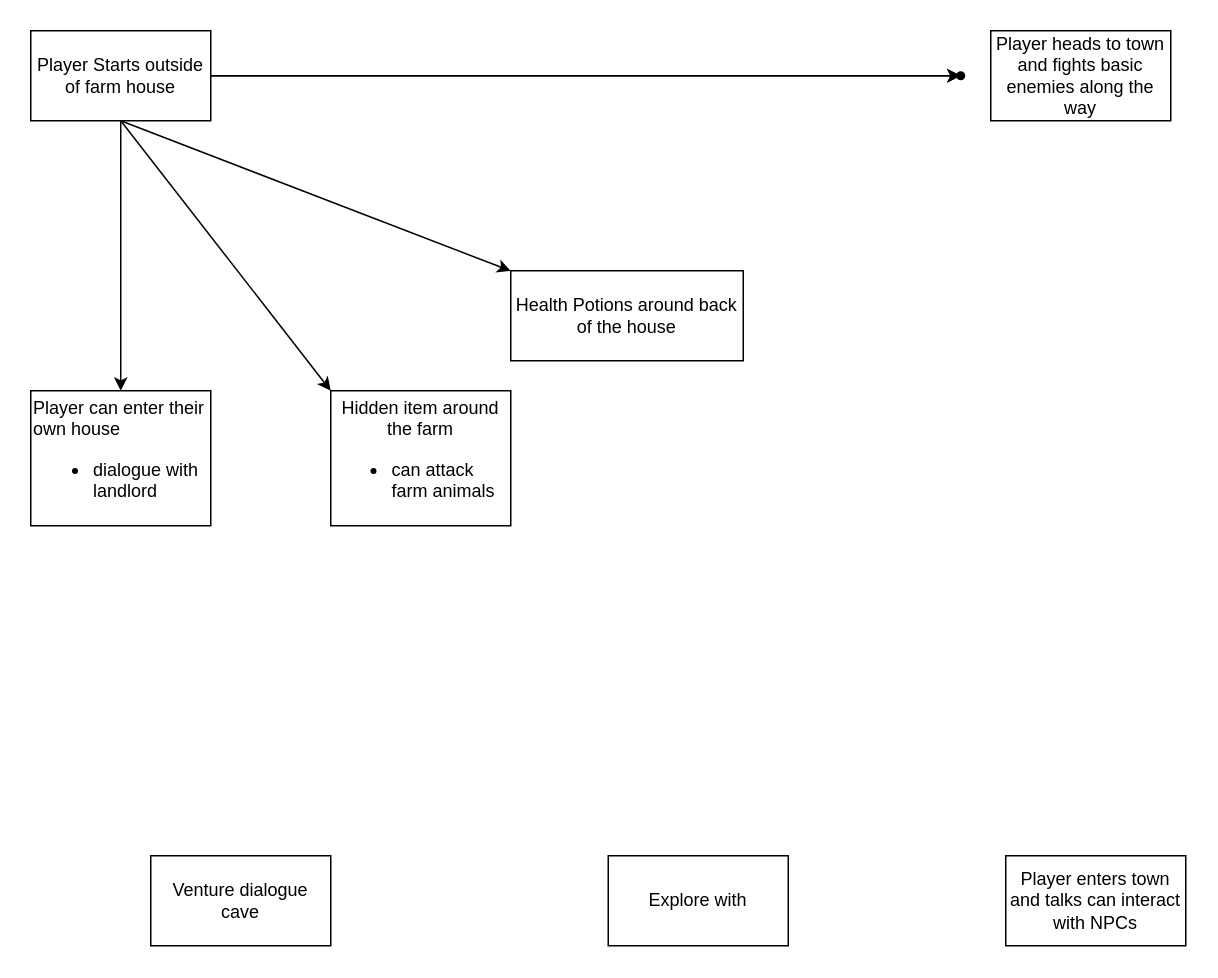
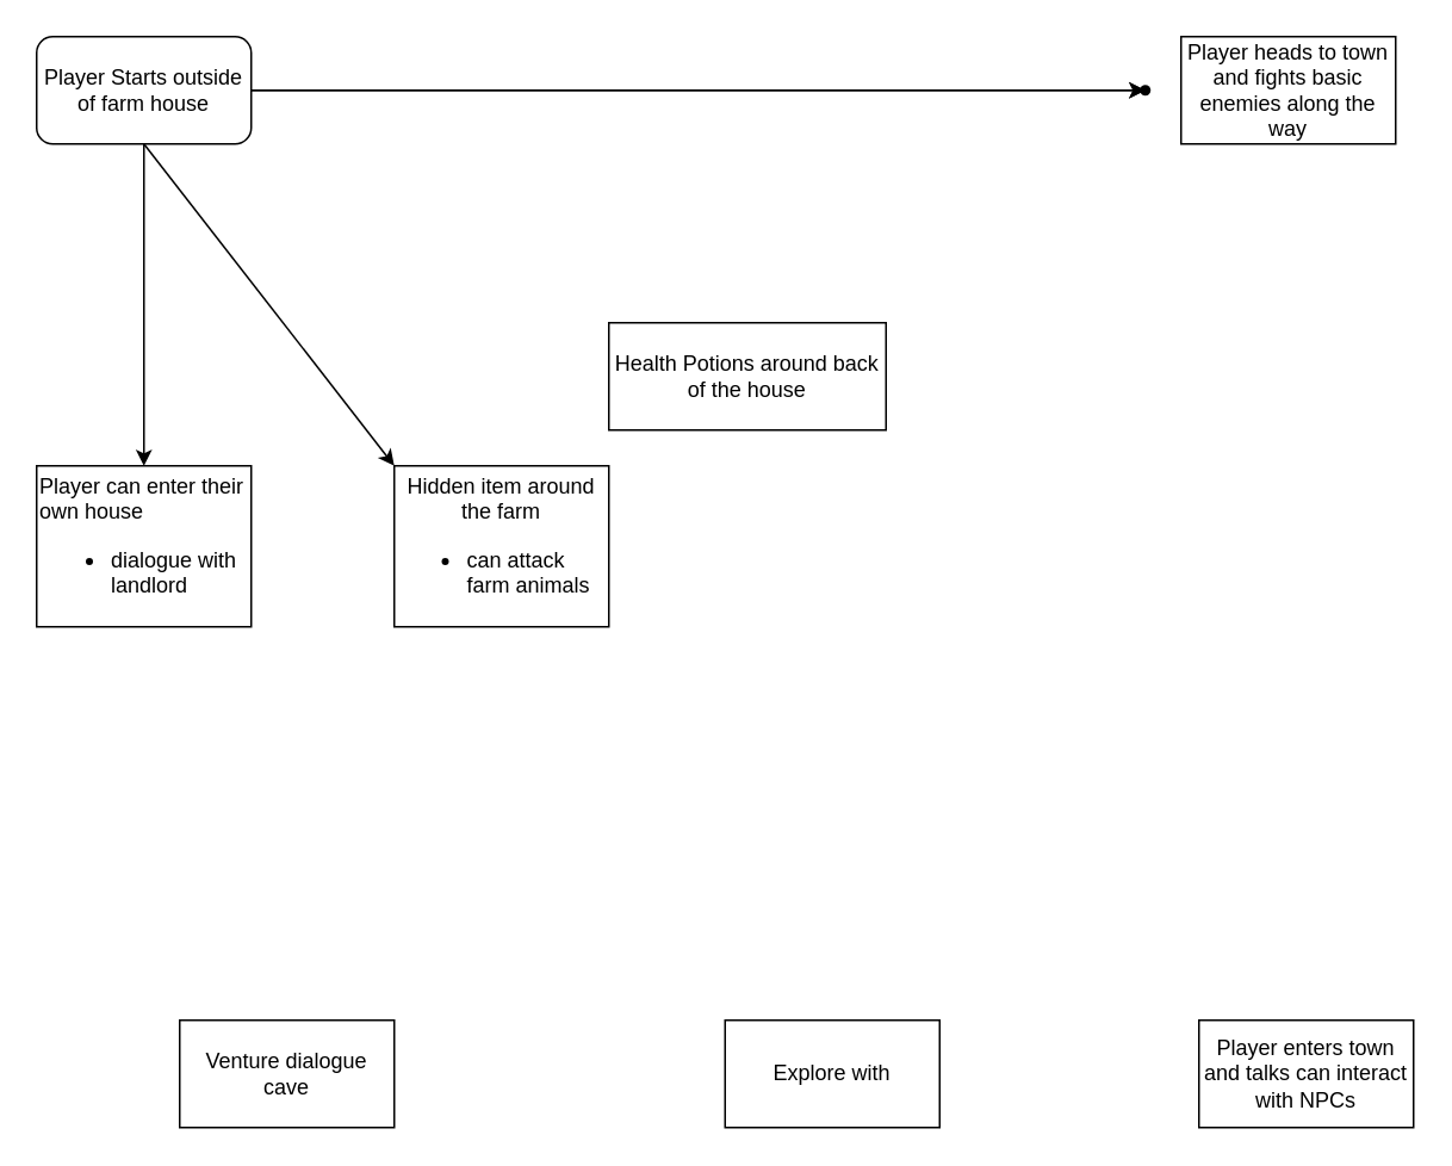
- <mxCell id="5" value="Player Starts outside of farm house" style="rounded=0;whiteSpace=wrap;html=1;" parent="1" vertex="1"><mxGeometry x="20" y="20" width="120" height="60" as="geometry" /></mxCell>
+ <mxCell id="5" value="Player Starts outside of farm house" style="whiteSpace=wrap;html=1;rounded=1;" parent="1" vertex="1"><mxGeometry x="20" y="20" width="120" height="60" as="geometry" /></mxCell>
- <mxCell id="12" value="" style="endArrow=classic;html=1;rounded=0;fontSize=12;exitX=0.5;exitY=1;exitDx=0;exitDy=0;" edge="1" parent="1" source="5" target="13"><mxGeometry width="50" height="50" relative="1" as="geometry"><mxPoint x="0" y="200" as="sourcePoint" /><mxPoint x="330" y="180" as="targetPoint" /></mxGeometry></mxCell>
